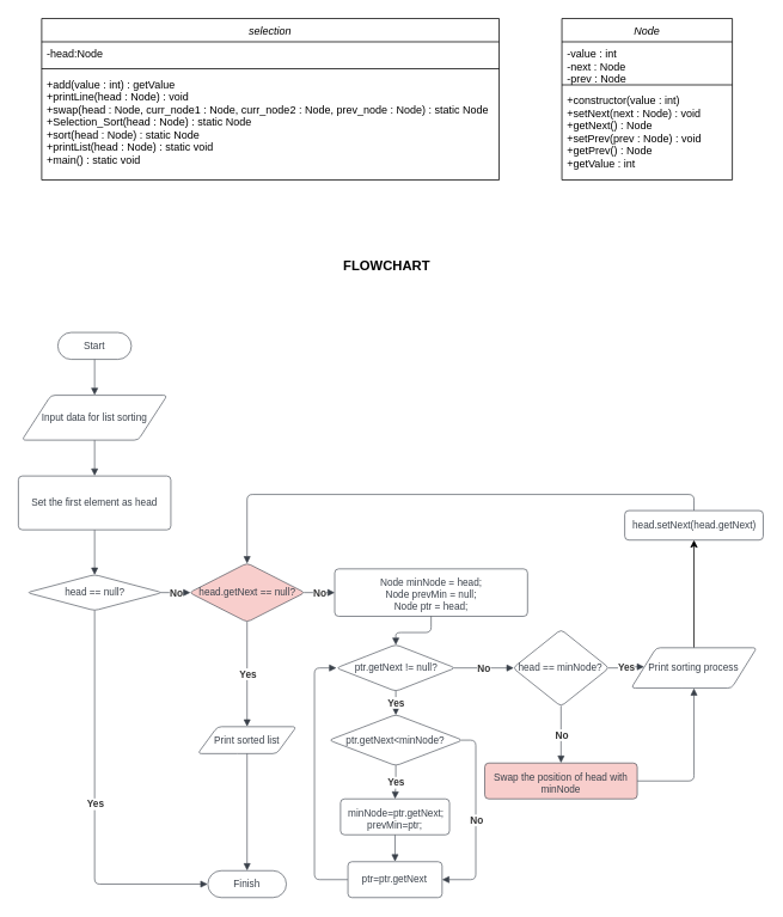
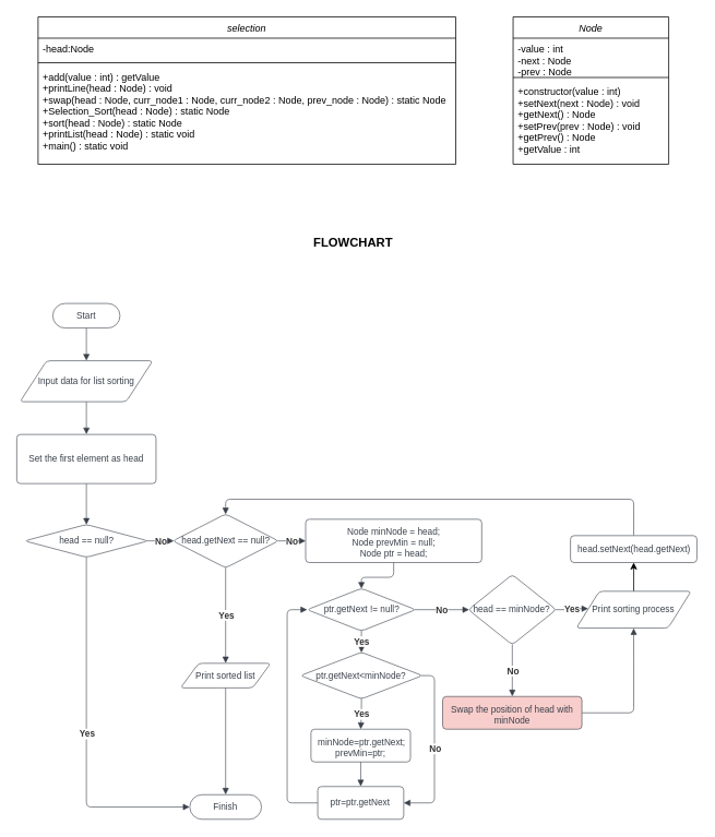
- <mxCell id="56" value="head.setNext(head.getNext)" style="html=1;overflow=block;blockSpacing=1;whiteSpace=wrap;fontSize=11;fontColor=#3a414a;spacing=9;strokeColor=#3a414a;strokeOpacity=100;rounded=1;absoluteArcSize=1;arcSize=9;strokeWidth=0.8;" vertex="1" parent="1"><mxGeometry x="696.07" y="568.57" width="154.38" height="32.87" as="geometry" /></mxCell>
+ <mxCell id="56" value="head.setNext(head.getNext)" style="html=1;overflow=block;blockSpacing=1;whiteSpace=wrap;fontSize=11;fontColor=#3a414a;spacing=9;strokeColor=#3a414a;strokeOpacity=100;rounded=1;absoluteArcSize=1;arcSize=9;strokeWidth=0.8;" vertex="1" parent="1"><mxGeometry x="696.07" y="653.57" width="154.38" height="32.87" as="geometry" /></mxCell>
- <mxCell id="12" value="head.getNext == null?" style="html=1;overflow=block;blockSpacing=1;whiteSpace=wrap;rhombus;fontSize=11;fontColor=#3a414a;spacing=3.8;strokeColor=#3a414a;strokeOpacity=100;rounded=1;absoluteArcSize=1;arcSize=9;strokeWidth=0.8;fillColor=#f8cecc;" parent="1" vertex="1"><mxGeometry x="210.64" y="627.13" width="128.75" height="65.75" as="geometry" /></mxCell>
+ <mxCell id="12" value="head.getNext == null?" style="html=1;overflow=block;blockSpacing=1;whiteSpace=wrap;rhombus;fontSize=11;fontColor=#3a414a;spacing=3.8;strokeColor=#3a414a;strokeOpacity=100;rounded=1;absoluteArcSize=1;arcSize=9;strokeWidth=0.8;" parent="1" vertex="1"><mxGeometry x="210.64" y="627.13" width="128.75" height="65.75" as="geometry" /></mxCell>
